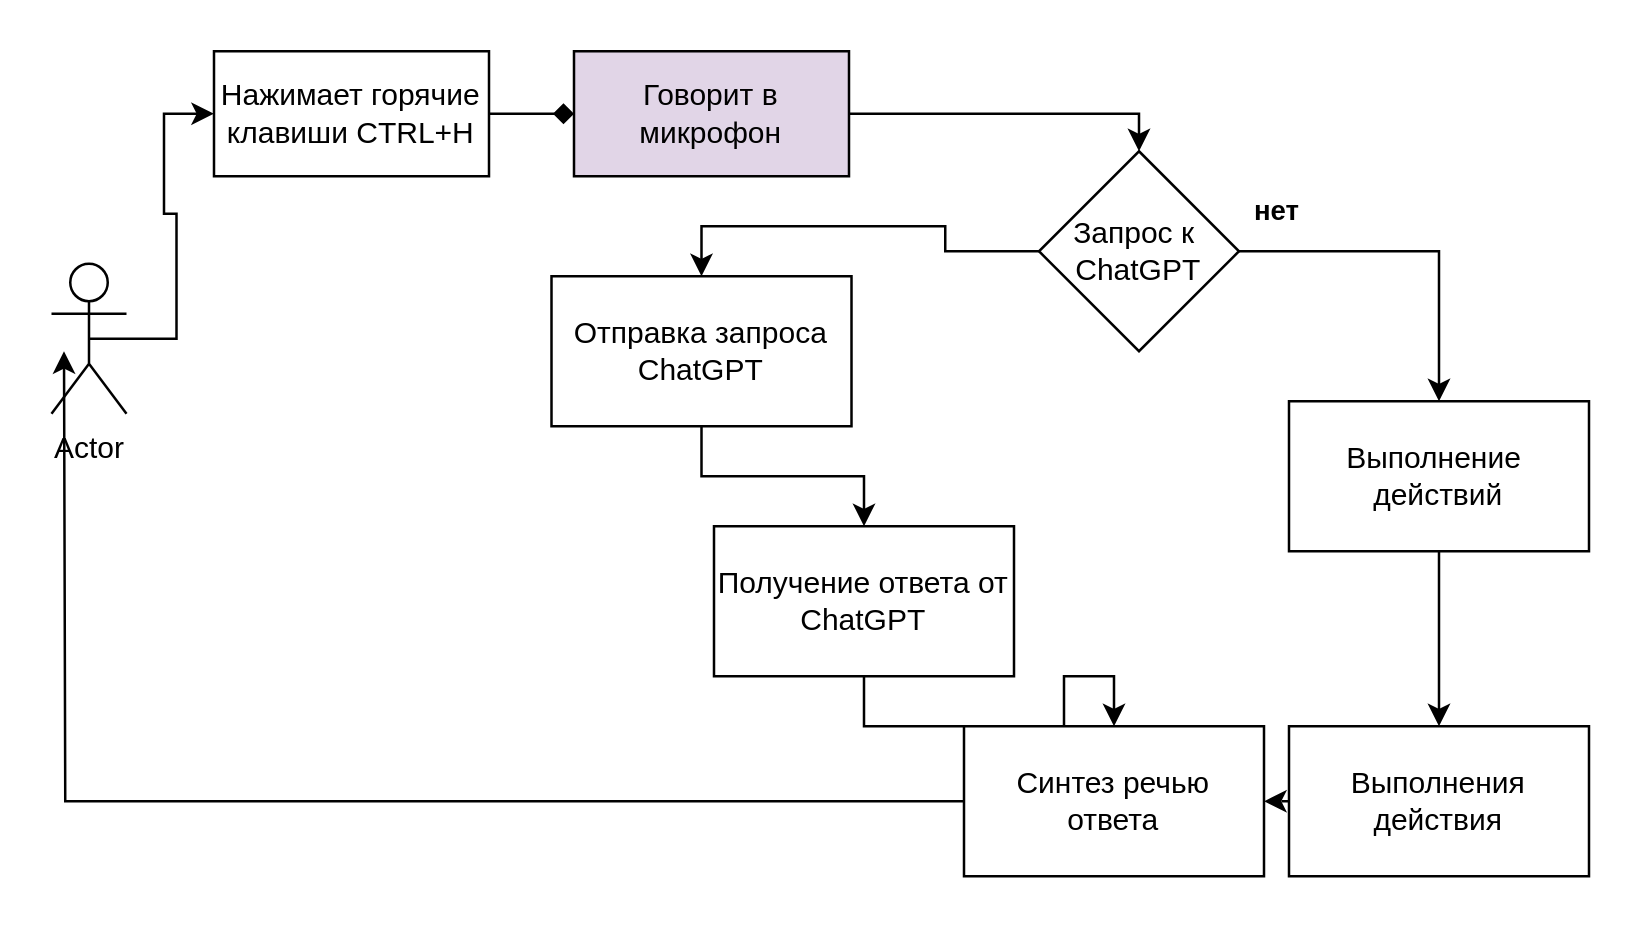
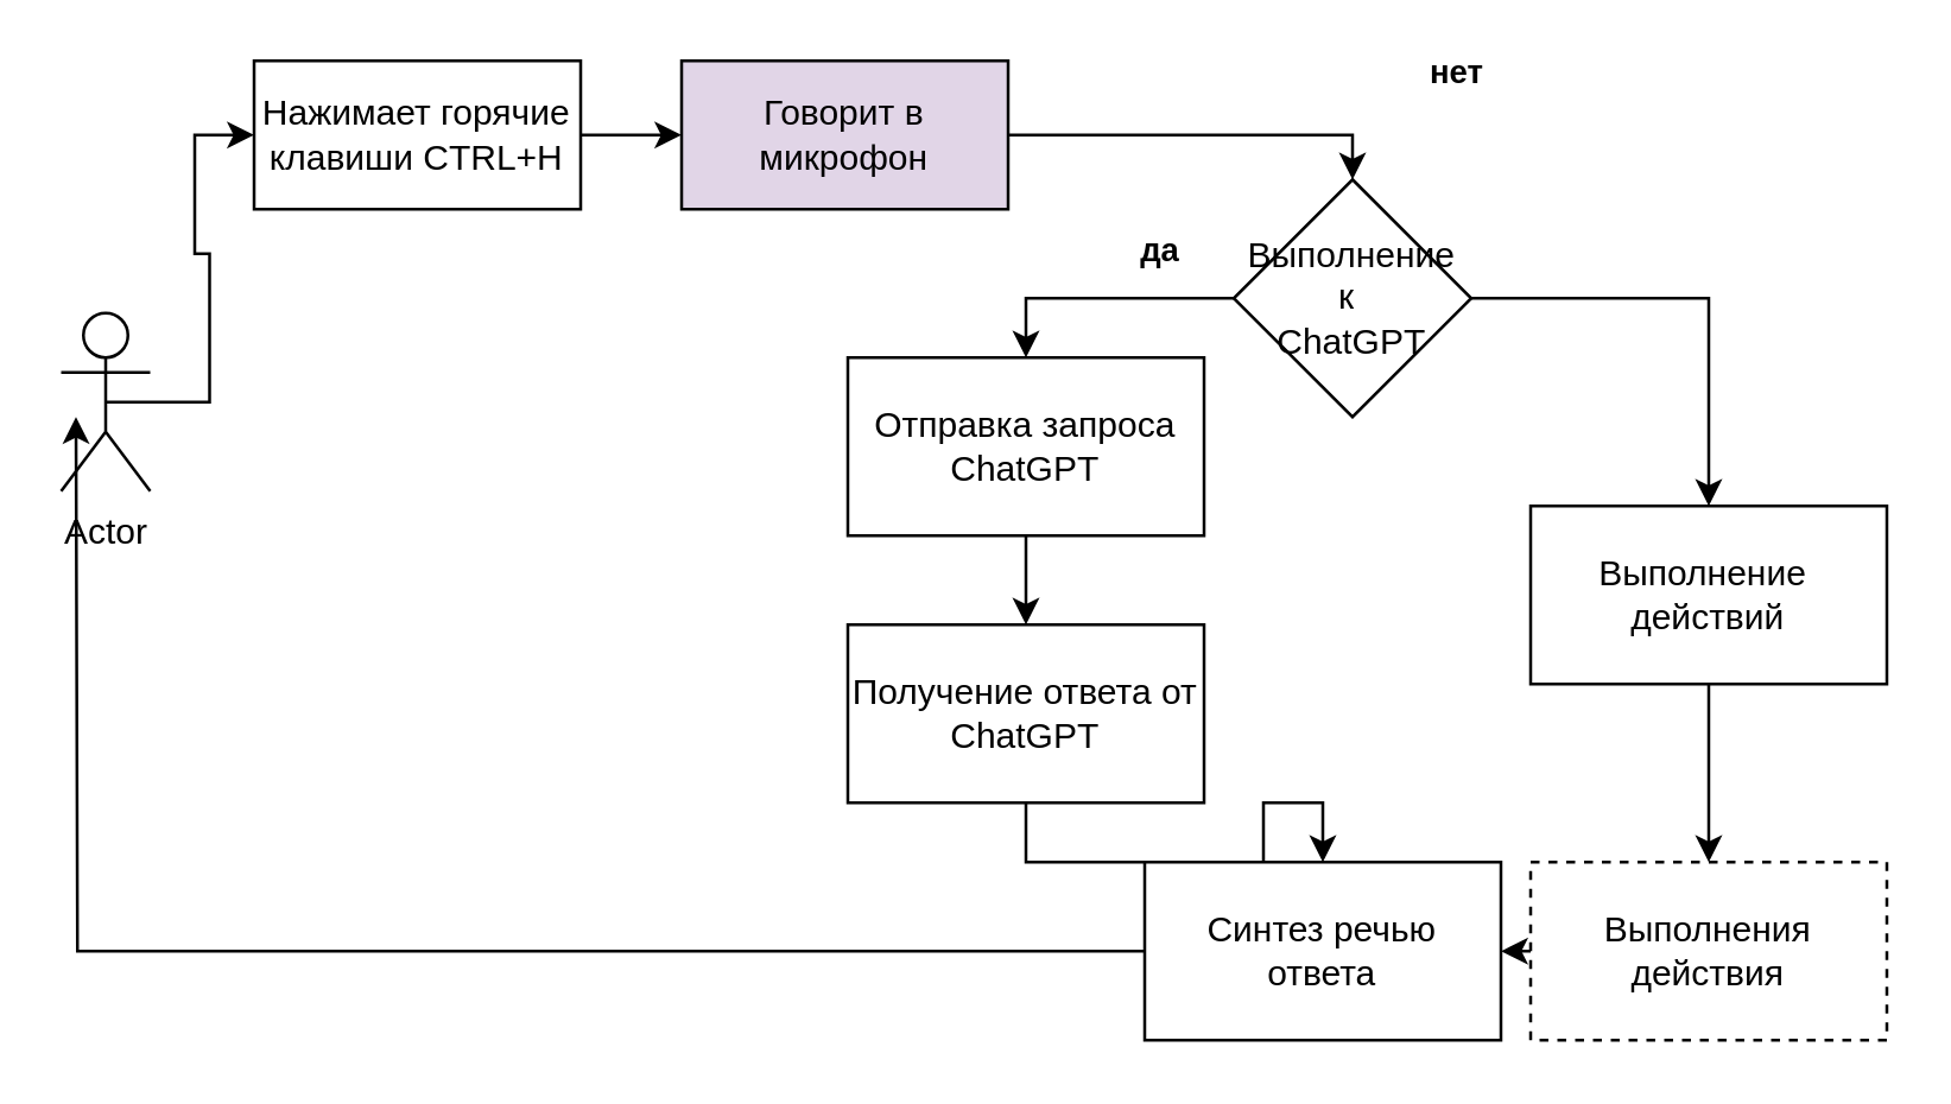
- <mxCell id="4" style="edgeStyle=orthogonalEdgeStyle;rounded=0;orthogonalLoop=1;jettySize=auto;html=1;exitX=1;exitY=0.5;exitDx=0;exitDy=0;entryX=0;entryY=0.5;entryDx=0;entryDy=0;endArrow=diamond;" edge="1" parent="1" source="5" target="7"><mxGeometry relative="1" as="geometry" /></mxCell>
+ <mxCell id="4" style="edgeStyle=orthogonalEdgeStyle;rounded=0;orthogonalLoop=1;jettySize=auto;html=1;exitX=1;exitY=0.5;exitDx=0;exitDy=0;entryX=0;entryY=0.5;entryDx=0;entryDy=0;" edge="1" parent="1" source="5" target="7"><mxGeometry relative="1" as="geometry" /></mxCell>
+ <mxCell id="14" value="&lt;font style=&quot;font-size: 11px;&quot;&gt;да&lt;/font&gt;" style="text;strokeColor=none;fillColor=none;html=1;fontSize=24;fontStyle=1;verticalAlign=middle;align=center;" vertex="1" parent="1"><mxGeometry x="375" y="70" width="30" height="20" as="geometry" /></mxCell>
- <mxCell id="13" value="&lt;font style=&quot;font-size: 11px;&quot;&gt;нет&lt;/font&gt;" style="text;strokeColor=none;fillColor=none;html=1;fontSize=24;fontStyle=1;verticalAlign=middle;align=center;" vertex="1" parent="1"><mxGeometry x="495" y="70" width="30" height="20" as="geometry" /></mxCell>
+ <mxCell id="13" value="&lt;font style=&quot;font-size: 11px;&quot;&gt;нет&lt;/font&gt;" style="text;strokeColor=none;fillColor=none;html=1;fontSize=24;fontStyle=1;verticalAlign=middle;align=center;" vertex="1" parent="1"><mxGeometry x="475" y="10" width="30" height="20" as="geometry" /></mxCell>
- <mxCell id="10" value="Запрос к&amp;nbsp;&lt;br&gt;ChatGPT" style="rhombus;whiteSpace=wrap;html=1;" vertex="1" parent="1"><mxGeometry x="415" y="60" width="80" height="80" as="geometry" /></mxCell>
+ <mxCell id="10" value="Выполнение к&amp;nbsp;&lt;br&gt;ChatGPT" style="rhombus;whiteSpace=wrap;html=1;" vertex="1" parent="1"><mxGeometry x="415" y="60" width="80" height="80" as="geometry" /></mxCell>
- <mxCell id="16" value="Отправка запроса ChatGPT" style="whiteSpace=wrap;html=1;" vertex="1" parent="1"><mxGeometry x="220" y="110" width="120" height="60" as="geometry" /></mxCell>
+ <mxCell id="16" value="Отправка запроса ChatGPT" style="whiteSpace=wrap;html=1;" vertex="1" parent="1"><mxGeometry x="285" y="120" width="120" height="60" as="geometry" /></mxCell>
- <mxCell id="12" value="Выполнение&amp;nbsp;&lt;br&gt;действий" style="whiteSpace=wrap;html=1;" vertex="1" parent="1"><mxGeometry x="515" y="160" width="120" height="60" as="geometry" /></mxCell>
+ <mxCell id="12" value="Выполнение&amp;nbsp;&lt;br&gt;действий" style="whiteSpace=wrap;html=1;" vertex="1" parent="1"><mxGeometry x="515" y="170" width="120" height="60" as="geometry" /></mxCell>
- <mxCell id="19" style="edgeStyle=orthogonalEdgeStyle;rounded=0;orthogonalLoop=1;jettySize=auto;html=1;exitX=0;exitY=0.5;exitDx=0;exitDy=0;entryX=1;entryY=0.5;entryDx=0;entryDy=0;dashed=1;" edge="1" parent="1" source="20" target="18"><mxGeometry relative="1" as="geometry" /></mxCell>
+ <mxCell id="19" style="edgeStyle=orthogonalEdgeStyle;rounded=0;orthogonalLoop=1;jettySize=auto;html=1;exitX=0;exitY=0.5;exitDx=0;exitDy=0;entryX=1;entryY=0.5;entryDx=0;entryDy=0;" edge="1" parent="1" source="20" target="18"><mxGeometry relative="1" as="geometry" /></mxCell>
- <mxCell id="20" value="Выполнения действия" style="whiteSpace=wrap;html=1;" vertex="1" parent="1"><mxGeometry x="515" y="290" width="120" height="60" as="geometry" /></mxCell>
+ <mxCell id="20" value="Выполнения действия" style="whiteSpace=wrap;html=1;dashed=1;" vertex="1" parent="1"><mxGeometry x="515" y="290" width="120" height="60" as="geometry" /></mxCell>
